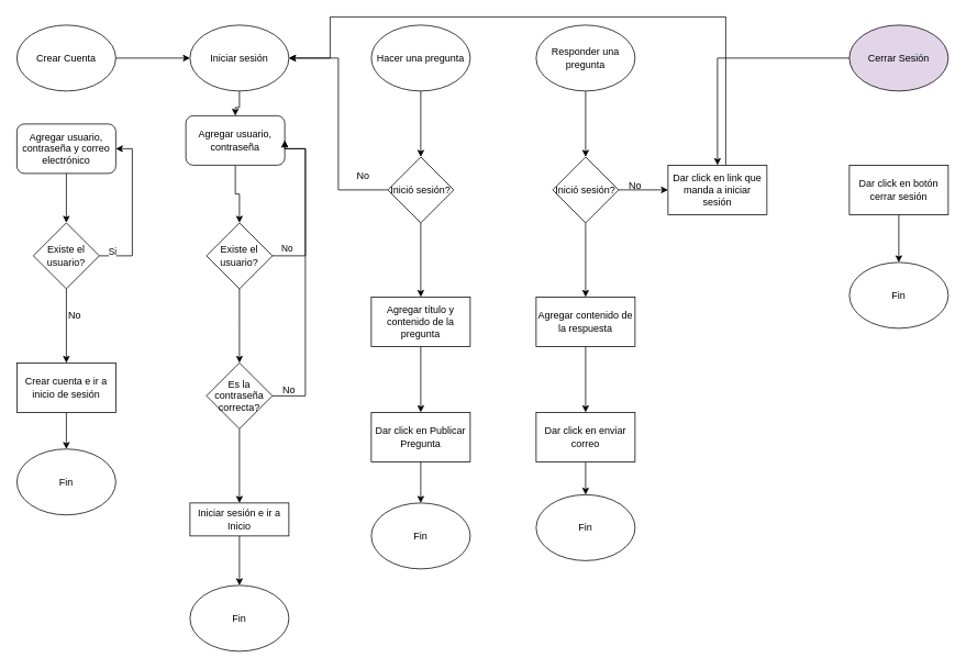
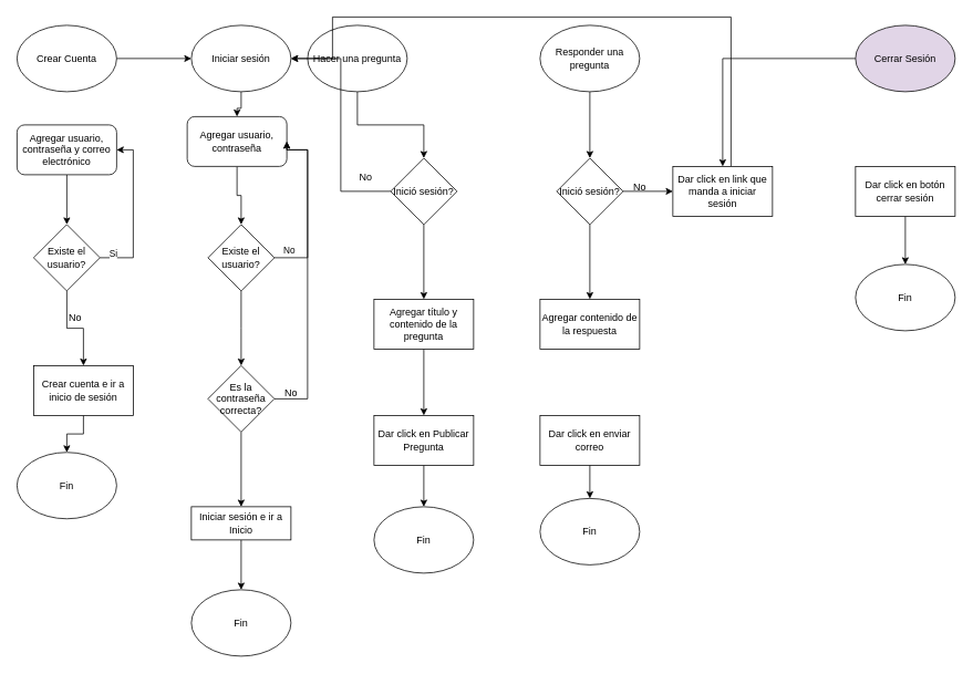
- <mxCell id="28" value="Hacer una pregunta" style="ellipse;whiteSpace=wrap;html=1;" vertex="1" parent="1"><mxGeometry x="450" y="30" width="120" height="80" as="geometry" /></mxCell>
+ <mxCell id="28" value="Hacer una pregunta" style="ellipse;whiteSpace=wrap;html=1;" vertex="1" parent="1"><mxGeometry x="370" y="30" width="120" height="80" as="geometry" /></mxCell>
- <mxCell id="19" value="Crear cuenta e ir a inicio de sesión" style="whiteSpace=wrap;html=1;" vertex="1" parent="1"><mxGeometry x="20" y="440" width="120" height="60" as="geometry" /></mxCell>
+ <mxCell id="19" value="Crear cuenta e ir a inicio de sesión" style="whiteSpace=wrap;html=1;" vertex="1" parent="1"><mxGeometry x="40" y="440" width="120" height="60" as="geometry" /></mxCell>
- <mxCell id="46" value="" style="edgeStyle=orthogonalEdgeStyle;rounded=0;orthogonalLoop=1;jettySize=auto;html=1;" edge="1" parent="1" source="47" target="49"><mxGeometry relative="1" as="geometry" /></mxCell>
